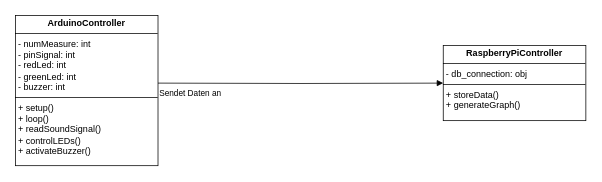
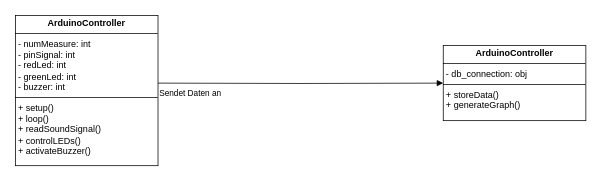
- <mxCell id="3" value="&lt;p style=&quot;margin:0px;margin-top:4px;text-align:center;&quot;&gt;&lt;b&gt;RaspberryPiController&lt;/b&gt;&lt;/p&gt;&lt;hr size=&quot;1&quot; style=&quot;border-style:solid;&quot;&gt;&lt;p style=&quot;margin:0px;margin-left:4px;&quot;&gt;- db_connection: obj&lt;/p&gt;&lt;hr size=&quot;1&quot; style=&quot;border-style:solid;&quot;&gt;&lt;p style=&quot;margin:0px;margin-left:4px;&quot;&gt;+ storeData()&lt;/p&gt;&lt;p style=&quot;margin:0px;margin-left:4px;&quot;&gt;+ generateGraph()&lt;/p&gt;" style="verticalAlign=top;align=left;overflow=fill;html=1;whiteSpace=wrap;" vertex="1" parent="1"><mxGeometry x="590" y="60" width="190" height="100" as="geometry" /></mxCell>
+ <mxCell id="3" value="&lt;p style=&quot;margin:0px;margin-top:4px;text-align:center;&quot;&gt;&lt;b&gt;ArduinoController&lt;/b&gt;&lt;/p&gt;&lt;hr size=&quot;1&quot; style=&quot;border-style:solid;&quot;&gt;&lt;p style=&quot;margin:0px;margin-left:4px;&quot;&gt;- db_connection: obj&lt;/p&gt;&lt;hr size=&quot;1&quot; style=&quot;border-style:solid;&quot;&gt;&lt;p style=&quot;margin:0px;margin-left:4px;&quot;&gt;+ storeData()&lt;/p&gt;&lt;p style=&quot;margin:0px;margin-left:4px;&quot;&gt;+ generateGraph()&lt;/p&gt;" style="verticalAlign=top;align=left;overflow=fill;html=1;whiteSpace=wrap;" vertex="1" parent="1"><mxGeometry x="590" y="60" width="190" height="100" as="geometry" /></mxCell>
